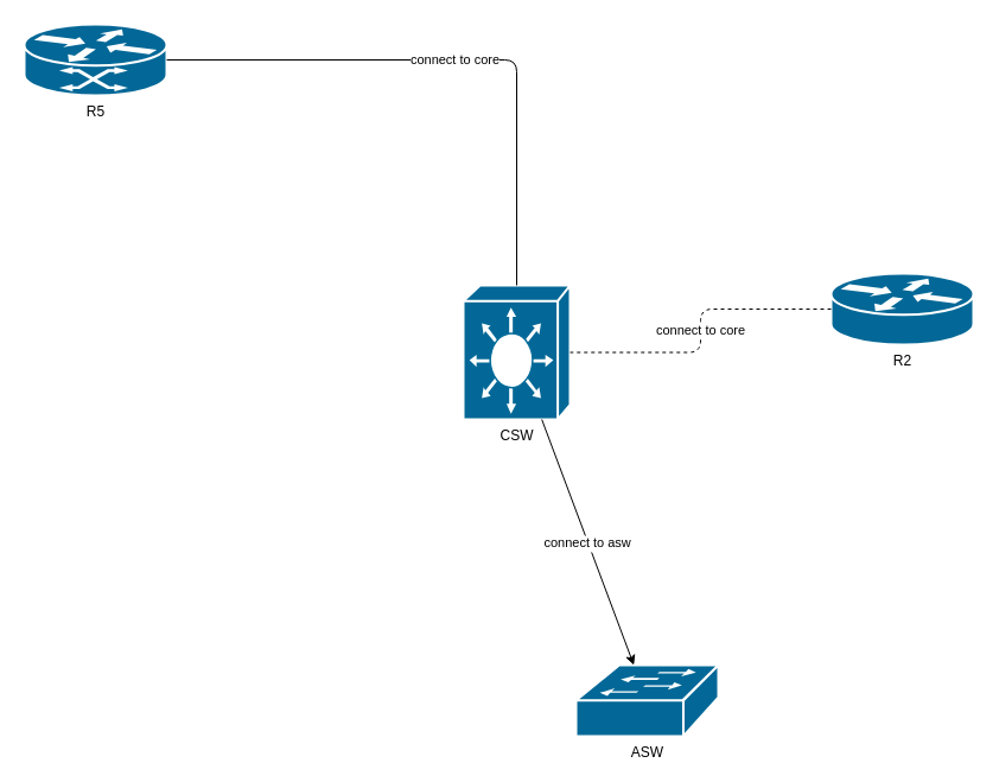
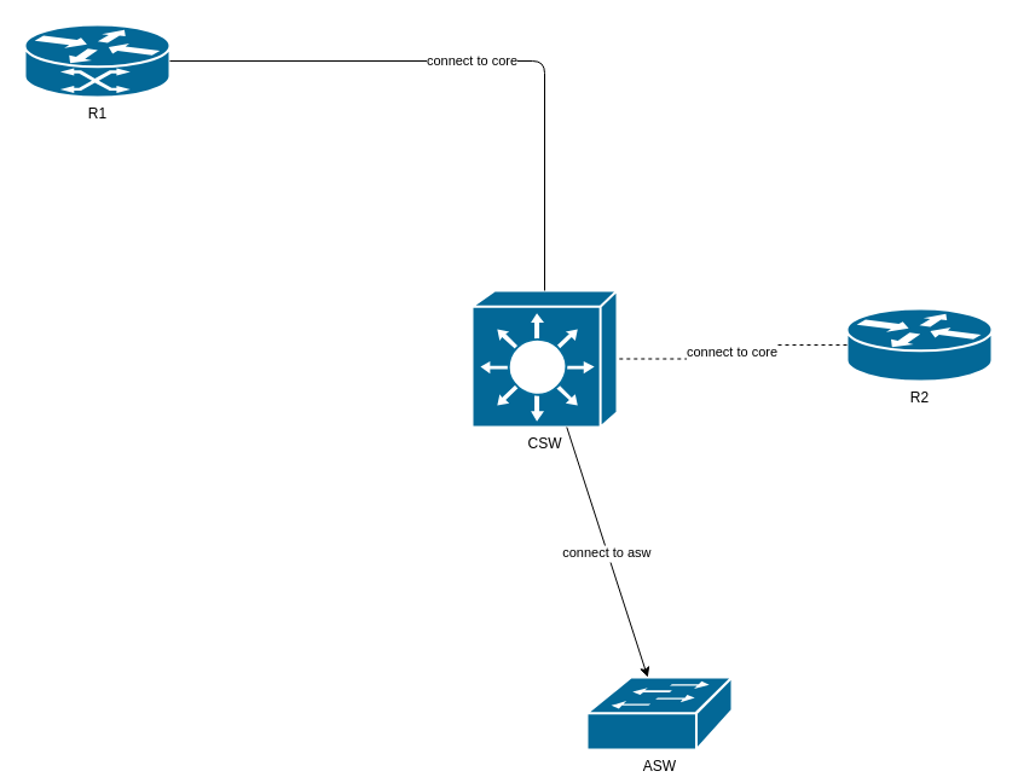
- <mxCell id="2" value="R5" style="shape=mxgraph.cisco.routers.atm_router;html=1;pointerEvents=1;dashed=0;fillColor=#036897;strokeColor=#ffffff;strokeWidth=2;verticalLabelPosition=bottom;verticalAlign=top;align=center;outlineConnect=0;" parent="1" vertex="1"><mxGeometry x="20" y="20" width="120" height="60" as="geometry" /></mxCell>
+ <mxCell id="2" value="R1" style="shape=mxgraph.cisco.routers.atm_router;html=1;pointerEvents=1;dashed=0;fillColor=#036897;strokeColor=#ffffff;strokeWidth=2;verticalLabelPosition=bottom;verticalAlign=top;align=center;outlineConnect=0;" parent="1" vertex="1"><mxGeometry x="20" y="20" width="120" height="60" as="geometry" /></mxCell>
- <mxCell id="3" value="R2" style="shape=mxgraph.cisco.routers.router;sketch=0;html=1;pointerEvents=1;dashed=0;fillColor=#036897;strokeColor=#ffffff;strokeWidth=2;verticalLabelPosition=bottom;verticalAlign=top;align=center;outlineConnect=0;" parent="1" vertex="1"><mxGeometry x="700" y="230" width="120" height="60" as="geometry" /></mxCell>
+ <mxCell id="3" value="R2" style="shape=mxgraph.cisco.routers.router;sketch=0;html=1;pointerEvents=1;dashed=0;fillColor=#036897;strokeColor=#ffffff;strokeWidth=2;verticalLabelPosition=bottom;verticalAlign=top;align=center;outlineConnect=0;" parent="1" vertex="1"><mxGeometry x="700" y="255" width="120" height="60" as="geometry" /></mxCell>
- <mxCell id="4" value="CSW" style="shape=mxgraph.cisco.switches.layer_3_switch;sketch=0;html=1;pointerEvents=1;dashed=0;fillColor=#036897;strokeColor=#ffffff;strokeWidth=2;verticalLabelPosition=bottom;verticalAlign=top;align=center;outlineConnect=0;" parent="1" vertex="1"><mxGeometry x="390" y="240" width="90" height="113" as="geometry" /></mxCell>
+ <mxCell id="4" value="CSW" style="shape=mxgraph.cisco.switches.layer_3_switch;sketch=0;html=1;pointerEvents=1;dashed=0;fillColor=#036897;strokeColor=#ffffff;strokeWidth=2;verticalLabelPosition=bottom;verticalAlign=top;align=center;outlineConnect=0;" parent="1" vertex="1"><mxGeometry x="390" y="240" width="120" height="113" as="geometry" /></mxCell>
